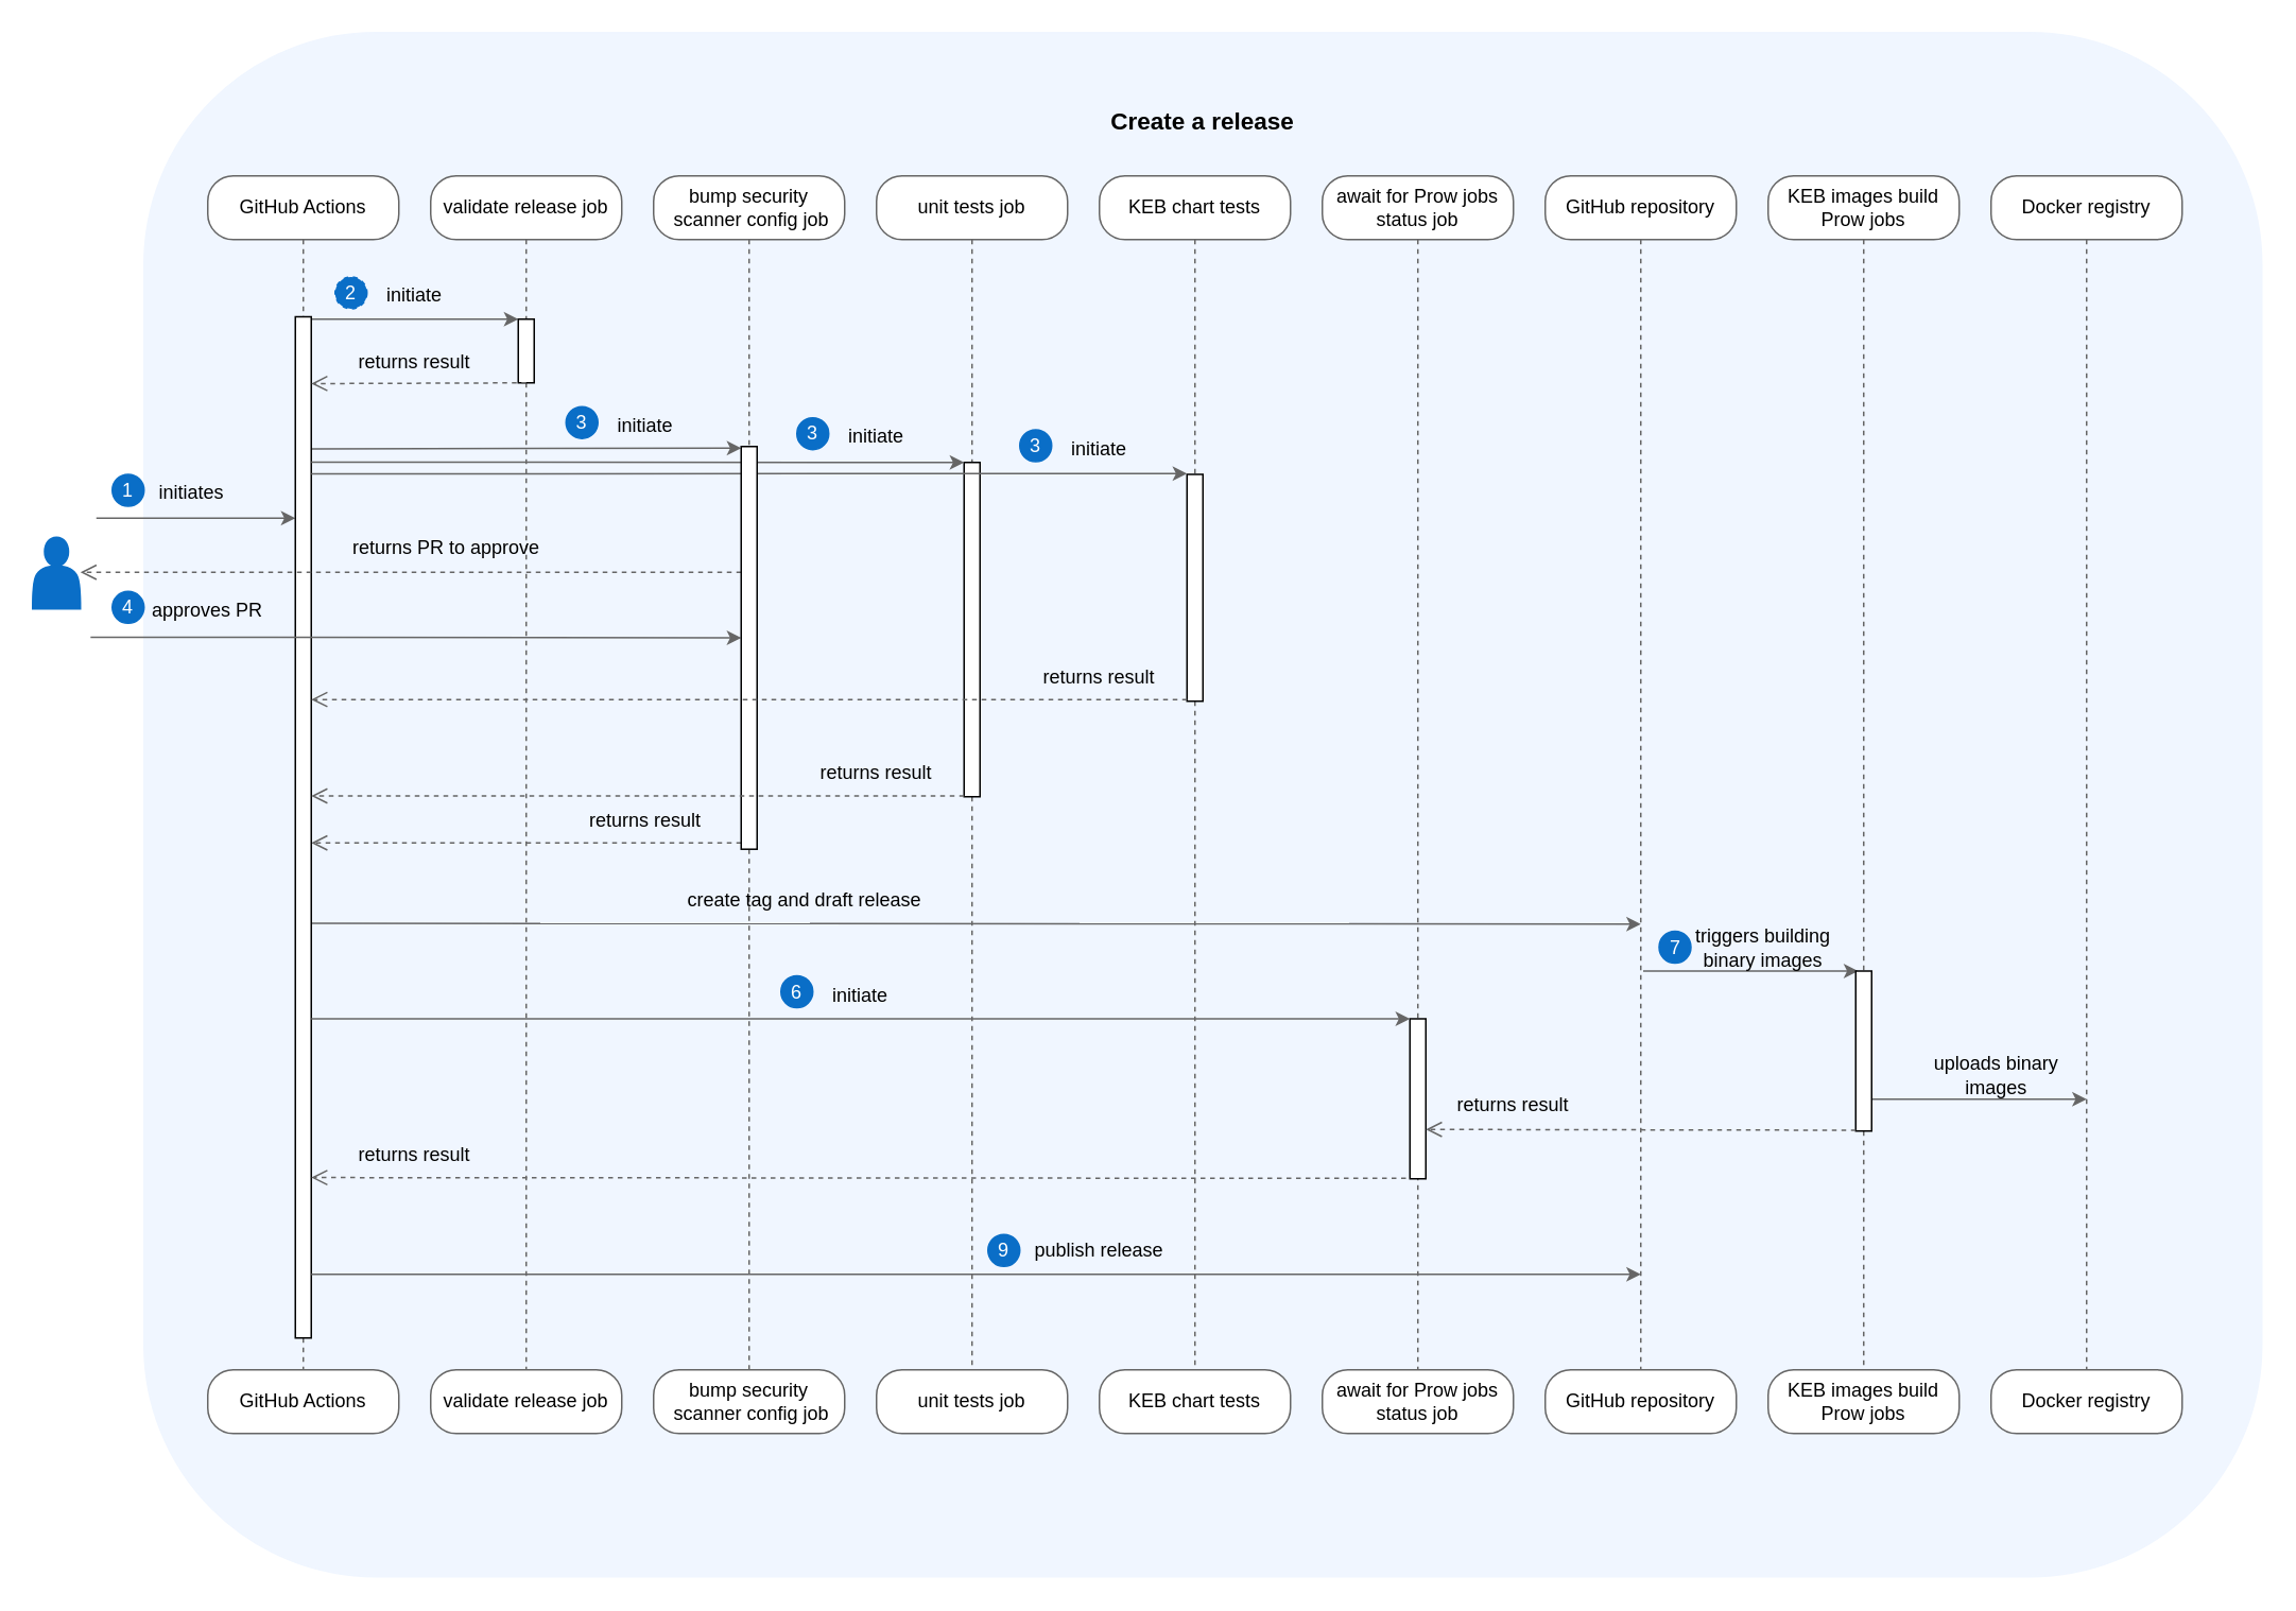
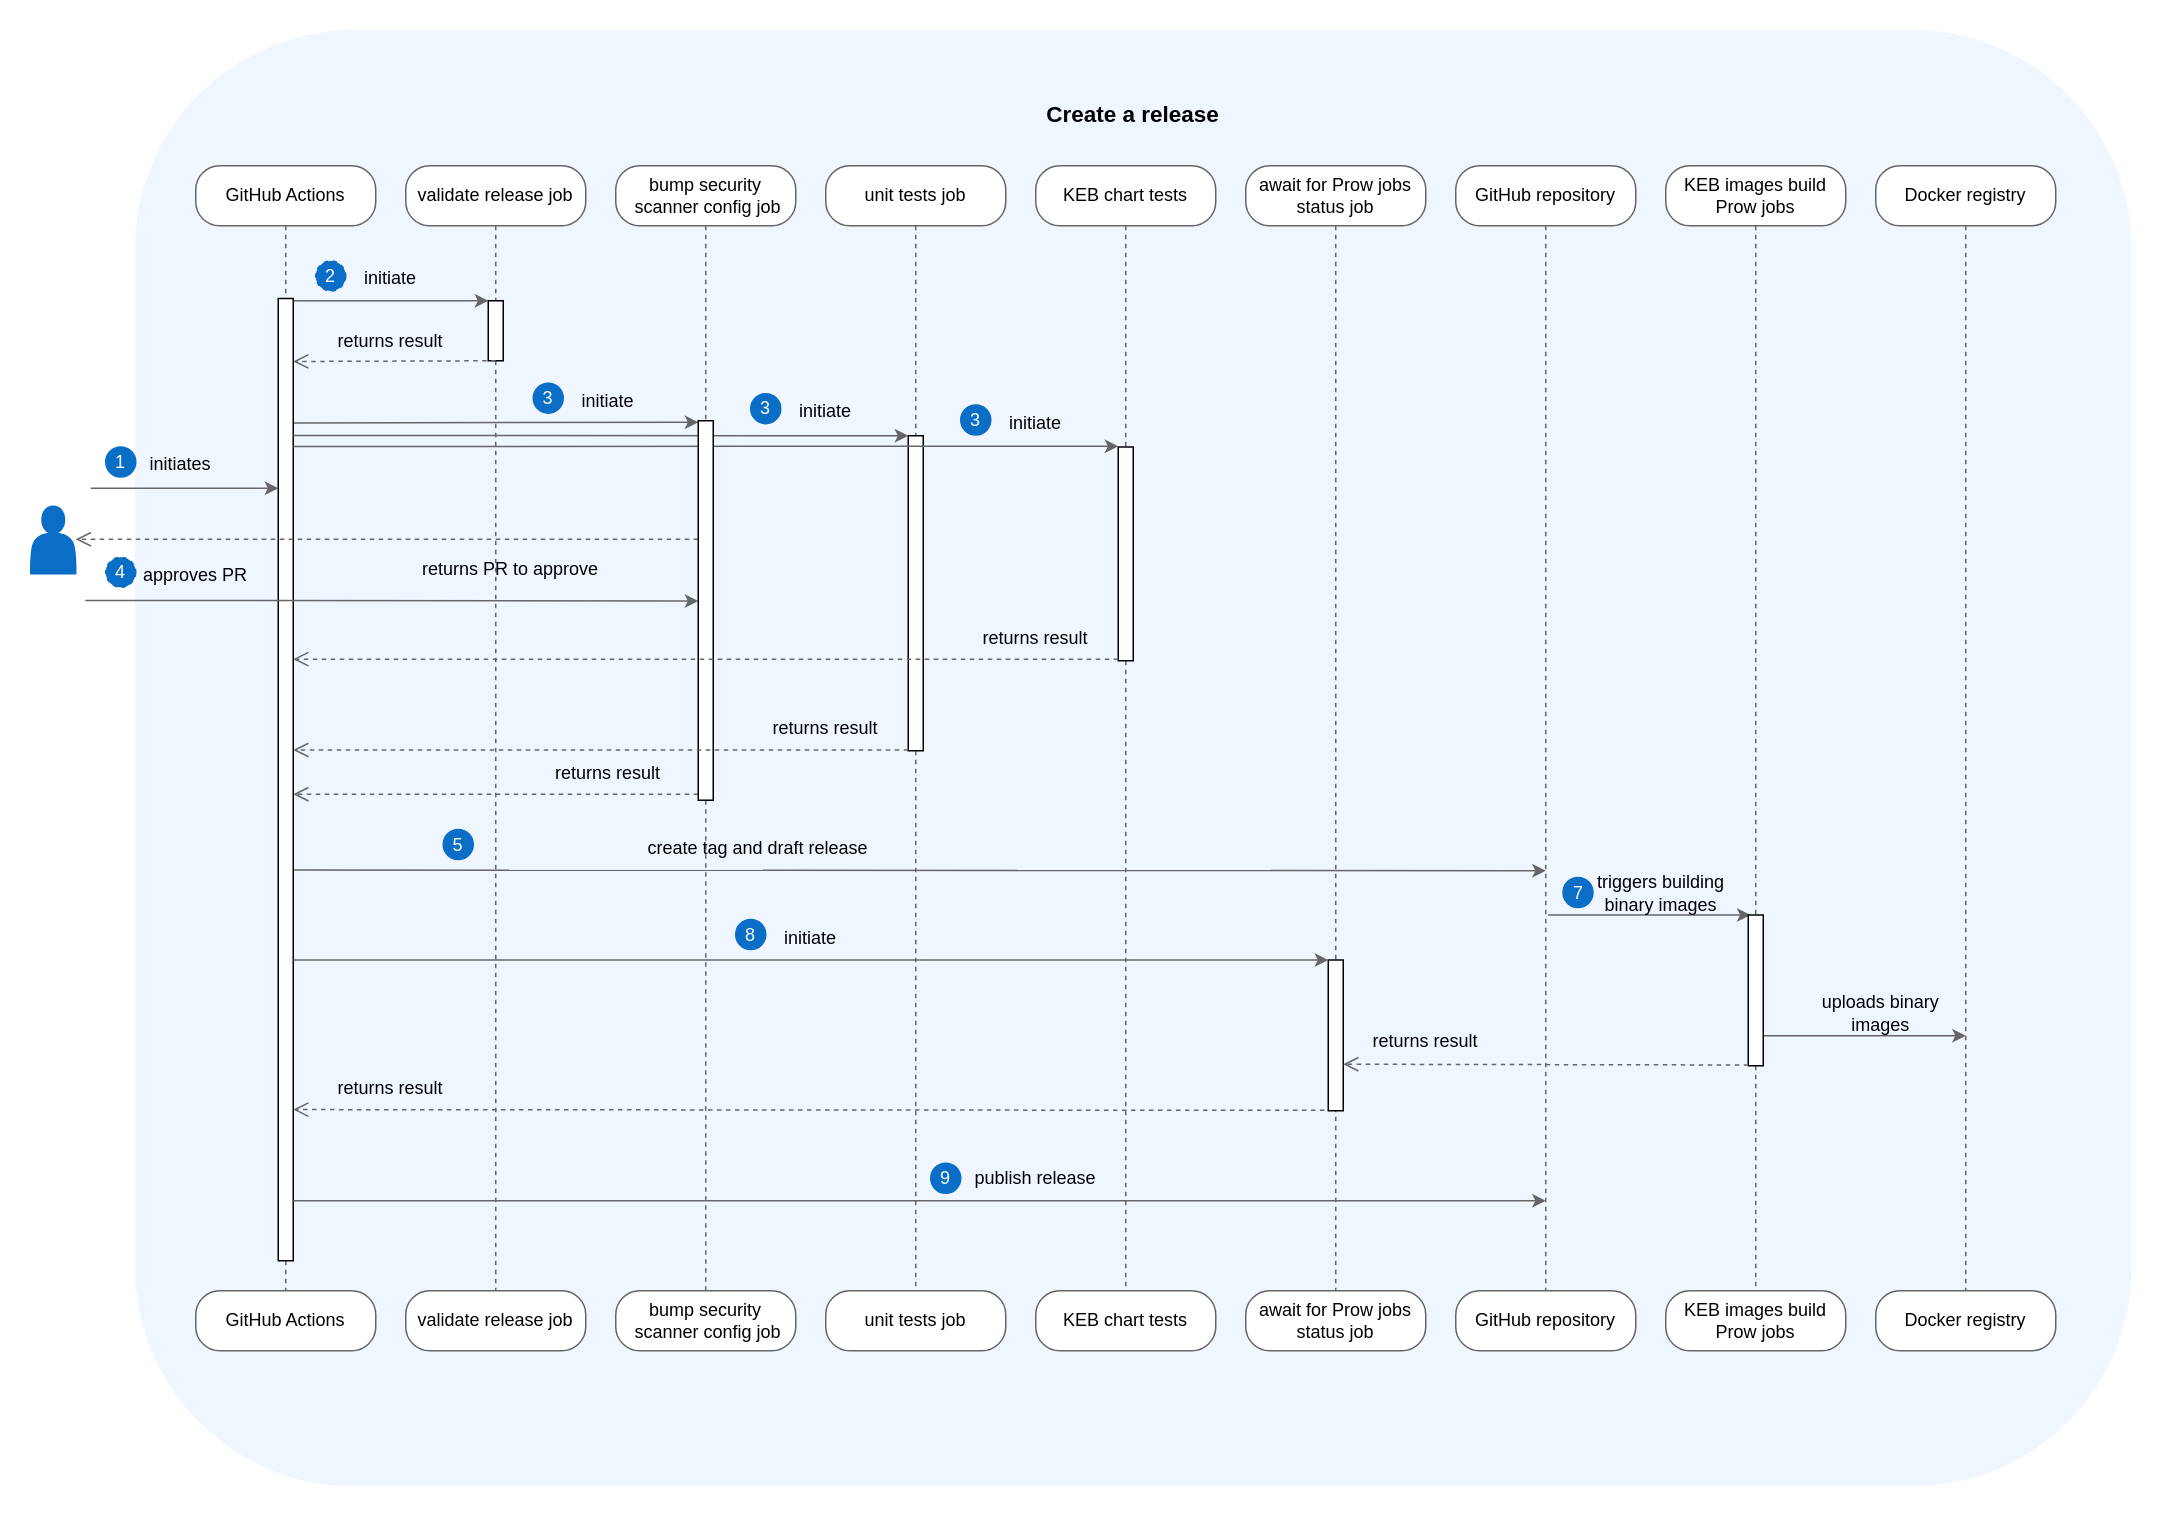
- <mxCell id="46" value="returns PR to approve" style="text;html=1;strokeColor=none;fillColor=none;align=center;verticalAlign=middle;whiteSpace=wrap;rounded=0;" parent="1" vertex="1"><mxGeometry x="220" y="329" width="120" height="30" as="geometry" /></mxCell>
+ <mxCell id="46" value="returns PR to approve" style="text;html=1;strokeColor=none;fillColor=none;align=center;verticalAlign=middle;whiteSpace=wrap;rounded=0;" parent="1" vertex="1"><mxGeometry x="280" y="364" width="120" height="30" as="geometry" /></mxCell>
- <mxCell id="51" value="&lt;font color=&quot;#ffffff&quot;&gt;4&lt;/font&gt;" style="ellipse;whiteSpace=wrap;html=1;aspect=fixed;fillColor=#0a6ec7;strokeColor=#0a6ec7;" parent="1" vertex="1"><mxGeometry x="70" y="371.07" width="20" height="20" as="geometry" /></mxCell>
+ <mxCell id="51" value="&lt;font color=&quot;#ffffff&quot;&gt;4&lt;/font&gt;" style="ellipse;whiteSpace=wrap;html=1;aspect=fixed;fillColor=#0a6ec7;strokeColor=#0a6ec7;dashed=1;" parent="1" vertex="1"><mxGeometry x="70" y="371.07" width="20" height="20" as="geometry" /></mxCell>
+ <mxCell id="54" value="&lt;font color=&quot;#ffffff&quot;&gt;5&lt;/font&gt;" style="ellipse;whiteSpace=wrap;html=1;aspect=fixed;fillColor=#0a6ec7;strokeColor=#0a6ec7;" parent="1" vertex="1"><mxGeometry x="295" y="552.5" width="20" height="20" as="geometry" /></mxCell>
- <mxCell id="60" value="&lt;font color=&quot;#ffffff&quot;&gt;6&lt;/font&gt;" style="ellipse;whiteSpace=wrap;html=1;aspect=fixed;fillColor=#0a6ec7;strokeColor=#0a6ec7;" parent="1" vertex="1"><mxGeometry x="490" y="612.5" width="20" height="20" as="geometry" /></mxCell>
+ <mxCell id="60" value="&lt;font color=&quot;#ffffff&quot;&gt;8&lt;/font&gt;" style="ellipse;whiteSpace=wrap;html=1;aspect=fixed;fillColor=#0a6ec7;strokeColor=#0a6ec7;" parent="1" vertex="1"><mxGeometry x="490" y="612.5" width="20" height="20" as="geometry" /></mxCell>
